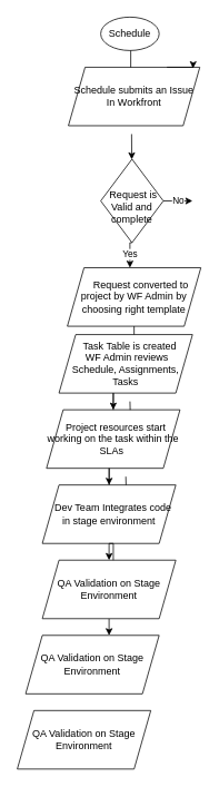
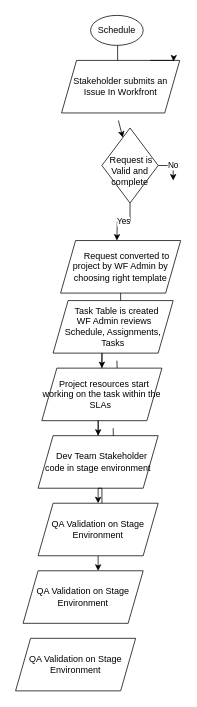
- <mxCell id="10" value="&lt;span&gt;Schedule submits an Issue In Workfront&lt;/span&gt;" style="shape=parallelogram;perimeter=parallelogramPerimeter;whiteSpace=wrap;html=1;fixedSize=1;" vertex="1" parent="1"><mxGeometry x="81.25" y="80" width="157.5" height="70" as="geometry" /></mxCell>
+ <mxCell id="10" value="&lt;span&gt;Stakeholder submits an Issue In Workfront&lt;/span&gt;" style="shape=parallelogram;perimeter=parallelogramPerimeter;whiteSpace=wrap;html=1;fixedSize=1;" vertex="1" parent="1"><mxGeometry x="81.25" y="80" width="157.5" height="70" as="geometry" /></mxCell>
- <mxCell id="6" value="&lt;br&gt;&amp;nbsp;Request is Valid and complete" style="rhombus;whiteSpace=wrap;html=1;" vertex="1" parent="1"><mxGeometry x="120" y="190" width="75" height="100" as="geometry" /></mxCell>
+ <mxCell id="6" value="&lt;br&gt;&amp;nbsp;Request is Valid and complete" style="rhombus;whiteSpace=wrap;html=1;" vertex="1" parent="1"><mxGeometry x="135" y="170" width="75" height="100" as="geometry" /></mxCell>
- <mxCell id="16" value="&amp;nbsp; &amp;nbsp;Dev Team Integrates code in stage environment" style="shape=parallelogram;perimeter=parallelogramPerimeter;whiteSpace=wrap;html=1;fixedSize=1;" vertex="1" parent="1"><mxGeometry x="50" y="580" width="160" height="70" as="geometry" /></mxCell>
+ <mxCell id="16" value="&amp;nbsp; &amp;nbsp;Dev Team Stakeholder code in stage environment" style="shape=parallelogram;perimeter=parallelogramPerimeter;whiteSpace=wrap;html=1;fixedSize=1;" vertex="1" parent="1"><mxGeometry x="50" y="580" width="160" height="70" as="geometry" /></mxCell>
